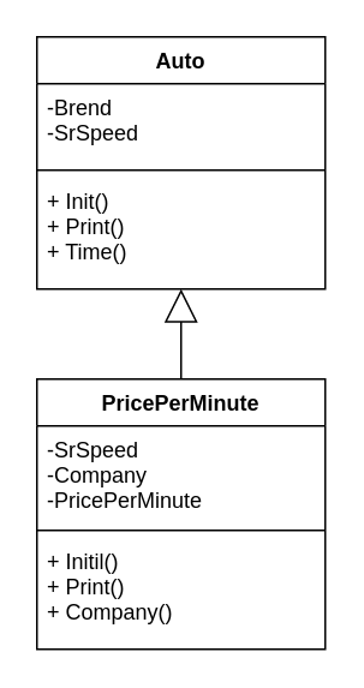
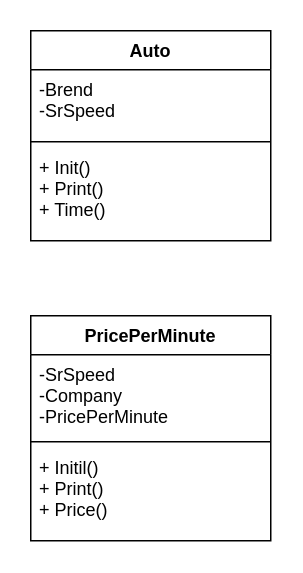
- <mxCell id="10" value="" style="endArrow=block;endSize=16;endFill=0;html=1;exitX=0.5;exitY=0;exitDx=0;exitDy=0;" edge="1" parent="1" source="6" target="5"><mxGeometry width="160" relative="1" as="geometry"><mxPoint x="20" y="380" as="sourcePoint" /><mxPoint x="180" y="380" as="targetPoint" /></mxGeometry></mxCell>
- <mxCell id="9" value="+ Initil()&#10;+ Print()&#10;+ Company()" style="text;strokeColor=none;fillColor=none;align=left;verticalAlign=top;spacingLeft=4;spacingRight=4;overflow=hidden;rotatable=0;points=[[0,0.5],[1,0.5]];portConstraint=eastwest;" vertex="1" parent="6"><mxGeometry y="88" width="160" height="62" as="geometry" /></mxCell>
+ <mxCell id="9" value="+ Initil()&#10;+ Print()&#10;+ Price()" style="text;strokeColor=none;fillColor=none;align=left;verticalAlign=top;spacingLeft=4;spacingRight=4;overflow=hidden;rotatable=0;points=[[0,0.5],[1,0.5]];portConstraint=eastwest;" vertex="1" parent="6"><mxGeometry y="88" width="160" height="62" as="geometry" /></mxCell>
